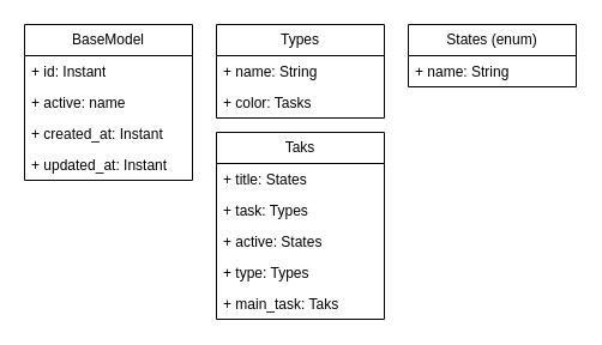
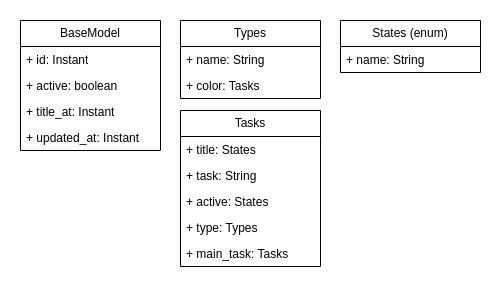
- <mxCell id="4" value="+ active: name" style="text;strokeColor=none;fillColor=none;align=left;verticalAlign=top;spacingLeft=4;spacingRight=4;overflow=hidden;rotatable=0;points=[[0,0.5],[1,0.5]];portConstraint=eastwest;whiteSpace=wrap;html=1;" vertex="1" parent="2"><mxGeometry y="52" width="140" height="26" as="geometry" /></mxCell>
+ <mxCell id="4" value="+ active: boolean" style="text;strokeColor=none;fillColor=none;align=left;verticalAlign=top;spacingLeft=4;spacingRight=4;overflow=hidden;rotatable=0;points=[[0,0.5],[1,0.5]];portConstraint=eastwest;whiteSpace=wrap;html=1;" vertex="1" parent="2"><mxGeometry y="52" width="140" height="26" as="geometry" /></mxCell>
- <mxCell id="5" value="+ created_at: Instant" style="text;strokeColor=none;fillColor=none;align=left;verticalAlign=top;spacingLeft=4;spacingRight=4;overflow=hidden;rotatable=0;points=[[0,0.5],[1,0.5]];portConstraint=eastwest;whiteSpace=wrap;html=1;" vertex="1" parent="2"><mxGeometry y="78" width="140" height="26" as="geometry" /></mxCell>
+ <mxCell id="5" value="+ title_at: Instant" style="text;strokeColor=none;fillColor=none;align=left;verticalAlign=top;spacingLeft=4;spacingRight=4;overflow=hidden;rotatable=0;points=[[0,0.5],[1,0.5]];portConstraint=eastwest;whiteSpace=wrap;html=1;" vertex="1" parent="2"><mxGeometry y="78" width="140" height="26" as="geometry" /></mxCell>
- <mxCell id="10" value="Taks" style="swimlane;fontStyle=0;childLayout=stackLayout;horizontal=1;startSize=26;fillColor=none;horizontalStack=0;resizeParent=1;resizeParentMax=0;resizeLast=0;collapsible=1;marginBottom=0;whiteSpace=wrap;html=1;" vertex="1" parent="1"><mxGeometry x="180" y="110" width="140" height="156" as="geometry" /></mxCell>
+ <mxCell id="10" value="Tasks" style="swimlane;fontStyle=0;childLayout=stackLayout;horizontal=1;startSize=26;fillColor=none;horizontalStack=0;resizeParent=1;resizeParentMax=0;resizeLast=0;collapsible=1;marginBottom=0;whiteSpace=wrap;html=1;" vertex="1" parent="1"><mxGeometry x="180" y="110" width="140" height="156" as="geometry" /></mxCell>
- <mxCell id="12" value="+ task: Types" style="text;strokeColor=none;fillColor=none;align=left;verticalAlign=top;spacingLeft=4;spacingRight=4;overflow=hidden;rotatable=0;points=[[0,0.5],[1,0.5]];portConstraint=eastwest;whiteSpace=wrap;html=1;" vertex="1" parent="10"><mxGeometry y="52" width="140" height="26" as="geometry" /></mxCell>
+ <mxCell id="12" value="+ task: String" style="text;strokeColor=none;fillColor=none;align=left;verticalAlign=top;spacingLeft=4;spacingRight=4;overflow=hidden;rotatable=0;points=[[0,0.5],[1,0.5]];portConstraint=eastwest;whiteSpace=wrap;html=1;" vertex="1" parent="10"><mxGeometry y="52" width="140" height="26" as="geometry" /></mxCell>
- <mxCell id="15" value="+ main_task: Taks" style="text;strokeColor=none;fillColor=none;align=left;verticalAlign=top;spacingLeft=4;spacingRight=4;overflow=hidden;rotatable=0;points=[[0,0.5],[1,0.5]];portConstraint=eastwest;whiteSpace=wrap;html=1;" vertex="1" parent="10"><mxGeometry y="130" width="140" height="26" as="geometry" /></mxCell>
+ <mxCell id="15" value="+ main_task: Tasks" style="text;strokeColor=none;fillColor=none;align=left;verticalAlign=top;spacingLeft=4;spacingRight=4;overflow=hidden;rotatable=0;points=[[0,0.5],[1,0.5]];portConstraint=eastwest;whiteSpace=wrap;html=1;" vertex="1" parent="10"><mxGeometry y="130" width="140" height="26" as="geometry" /></mxCell>
